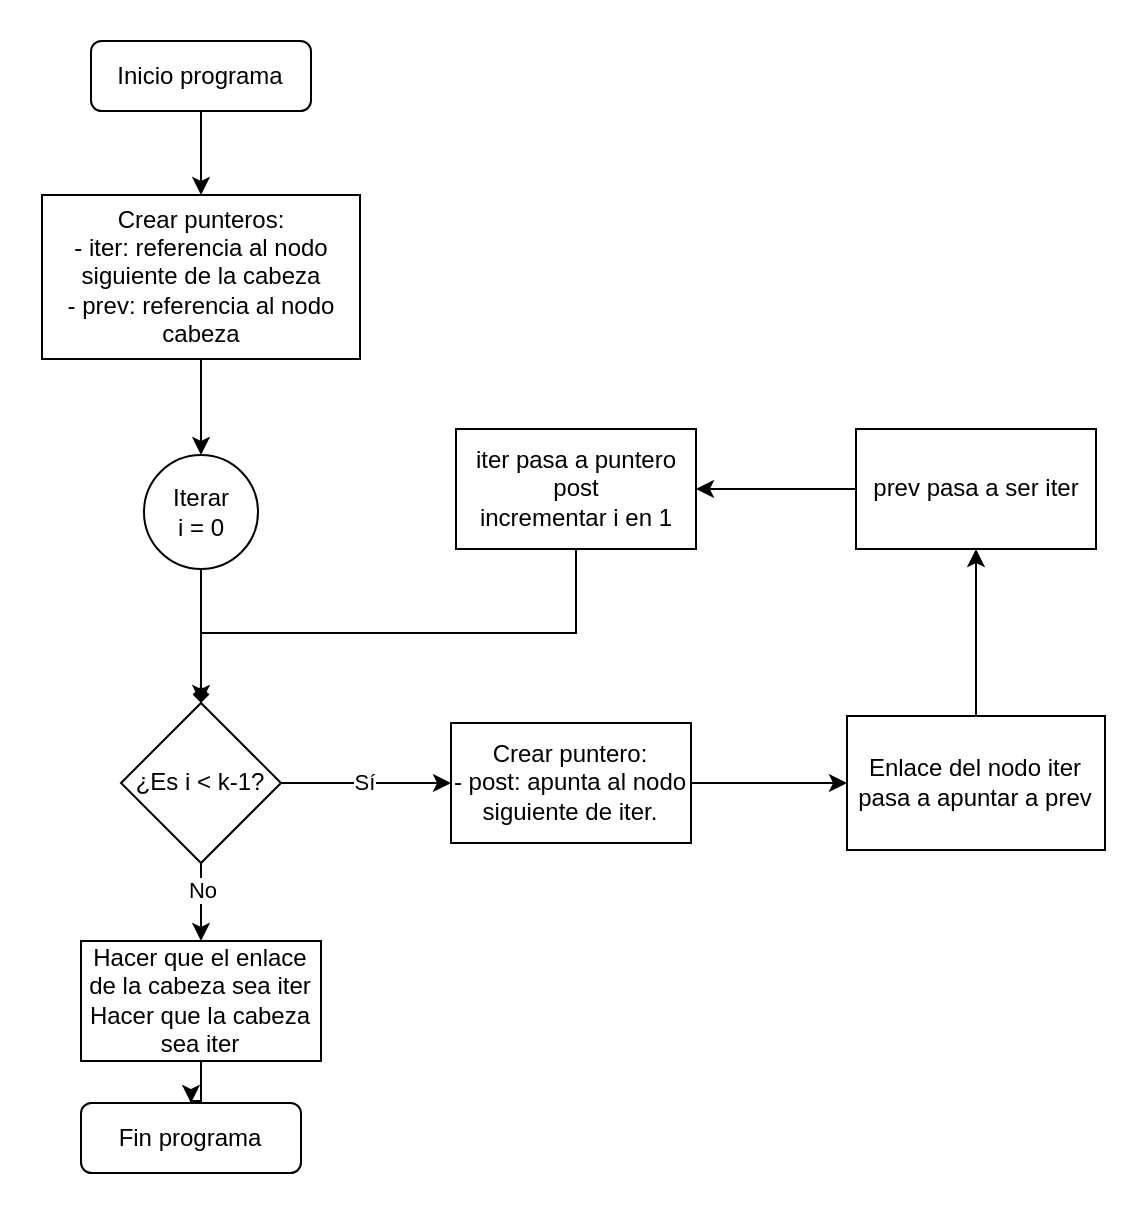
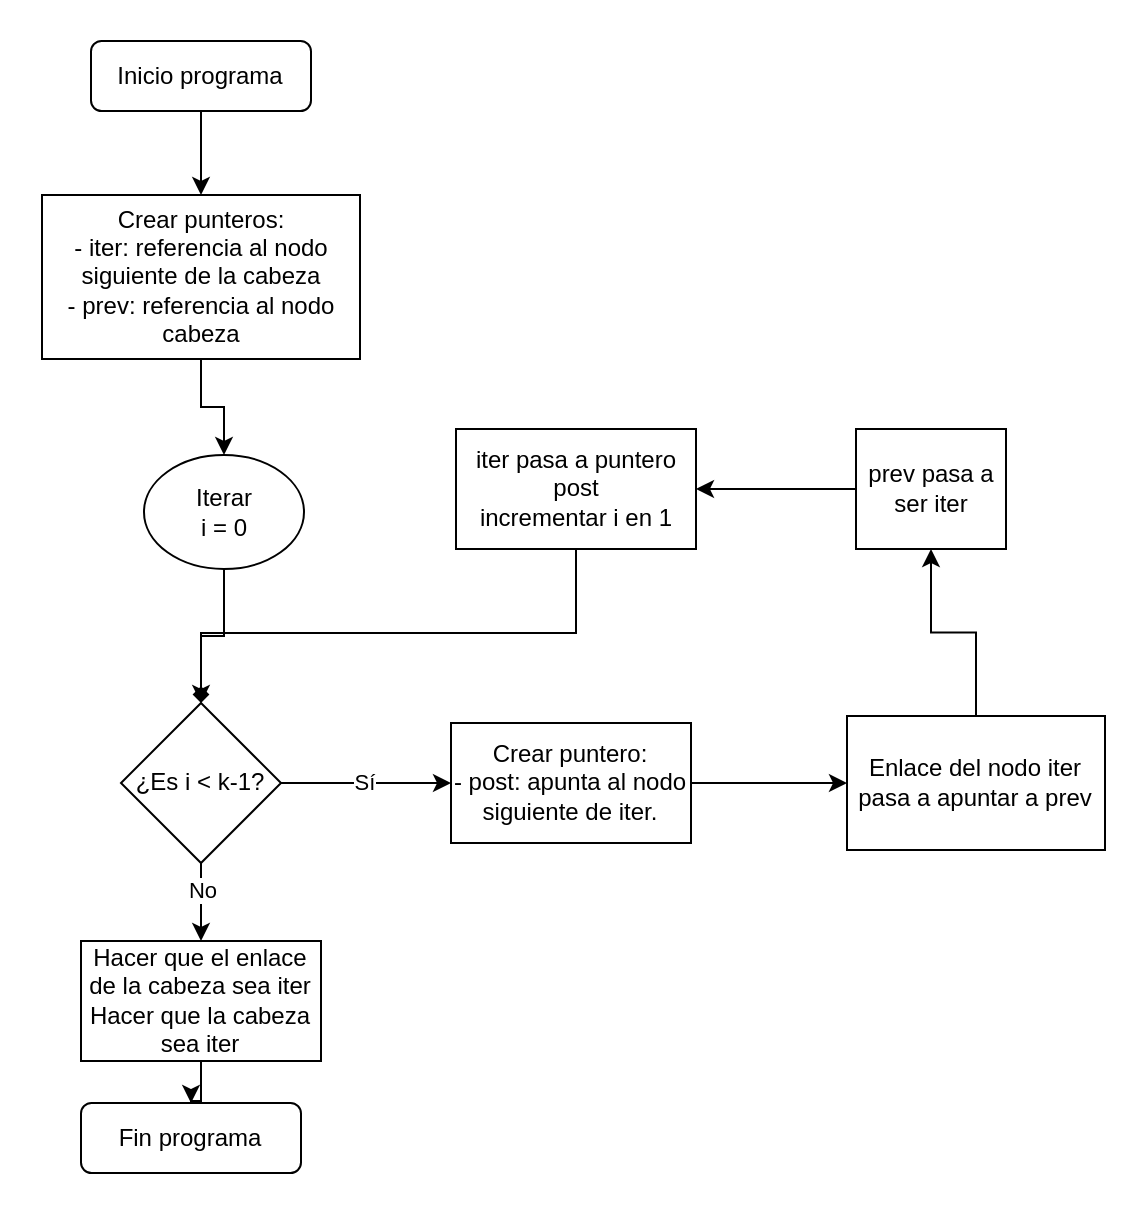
- <mxCell id="21" value="prev pasa a ser iter" style="whiteSpace=wrap;html=1;" vertex="1" parent="1"><mxGeometry x="427.5" y="214" width="120" height="60" as="geometry" /></mxCell>
+ <mxCell id="21" value="prev pasa a ser iter" style="whiteSpace=wrap;html=1;" vertex="1" parent="1"><mxGeometry x="427.5" y="214" width="75" height="60" as="geometry" /></mxCell>
- <mxCell id="7" value="&lt;div&gt;Iterar&lt;/div&gt;&lt;div&gt;i = 0&lt;/div&gt;" style="ellipse;whiteSpace=wrap;html=1;aspect=fixed;" vertex="1" parent="1"><mxGeometry x="71.5" y="227" width="57" height="57" as="geometry" /></mxCell>
+ <mxCell id="7" value="&lt;div&gt;Iterar&lt;/div&gt;&lt;div&gt;i = 0&lt;/div&gt;" style="ellipse;whiteSpace=wrap;html=1;aspect=fixed;" vertex="1" parent="1"><mxGeometry x="71.5" y="227" width="80" height="57" as="geometry" /></mxCell>
